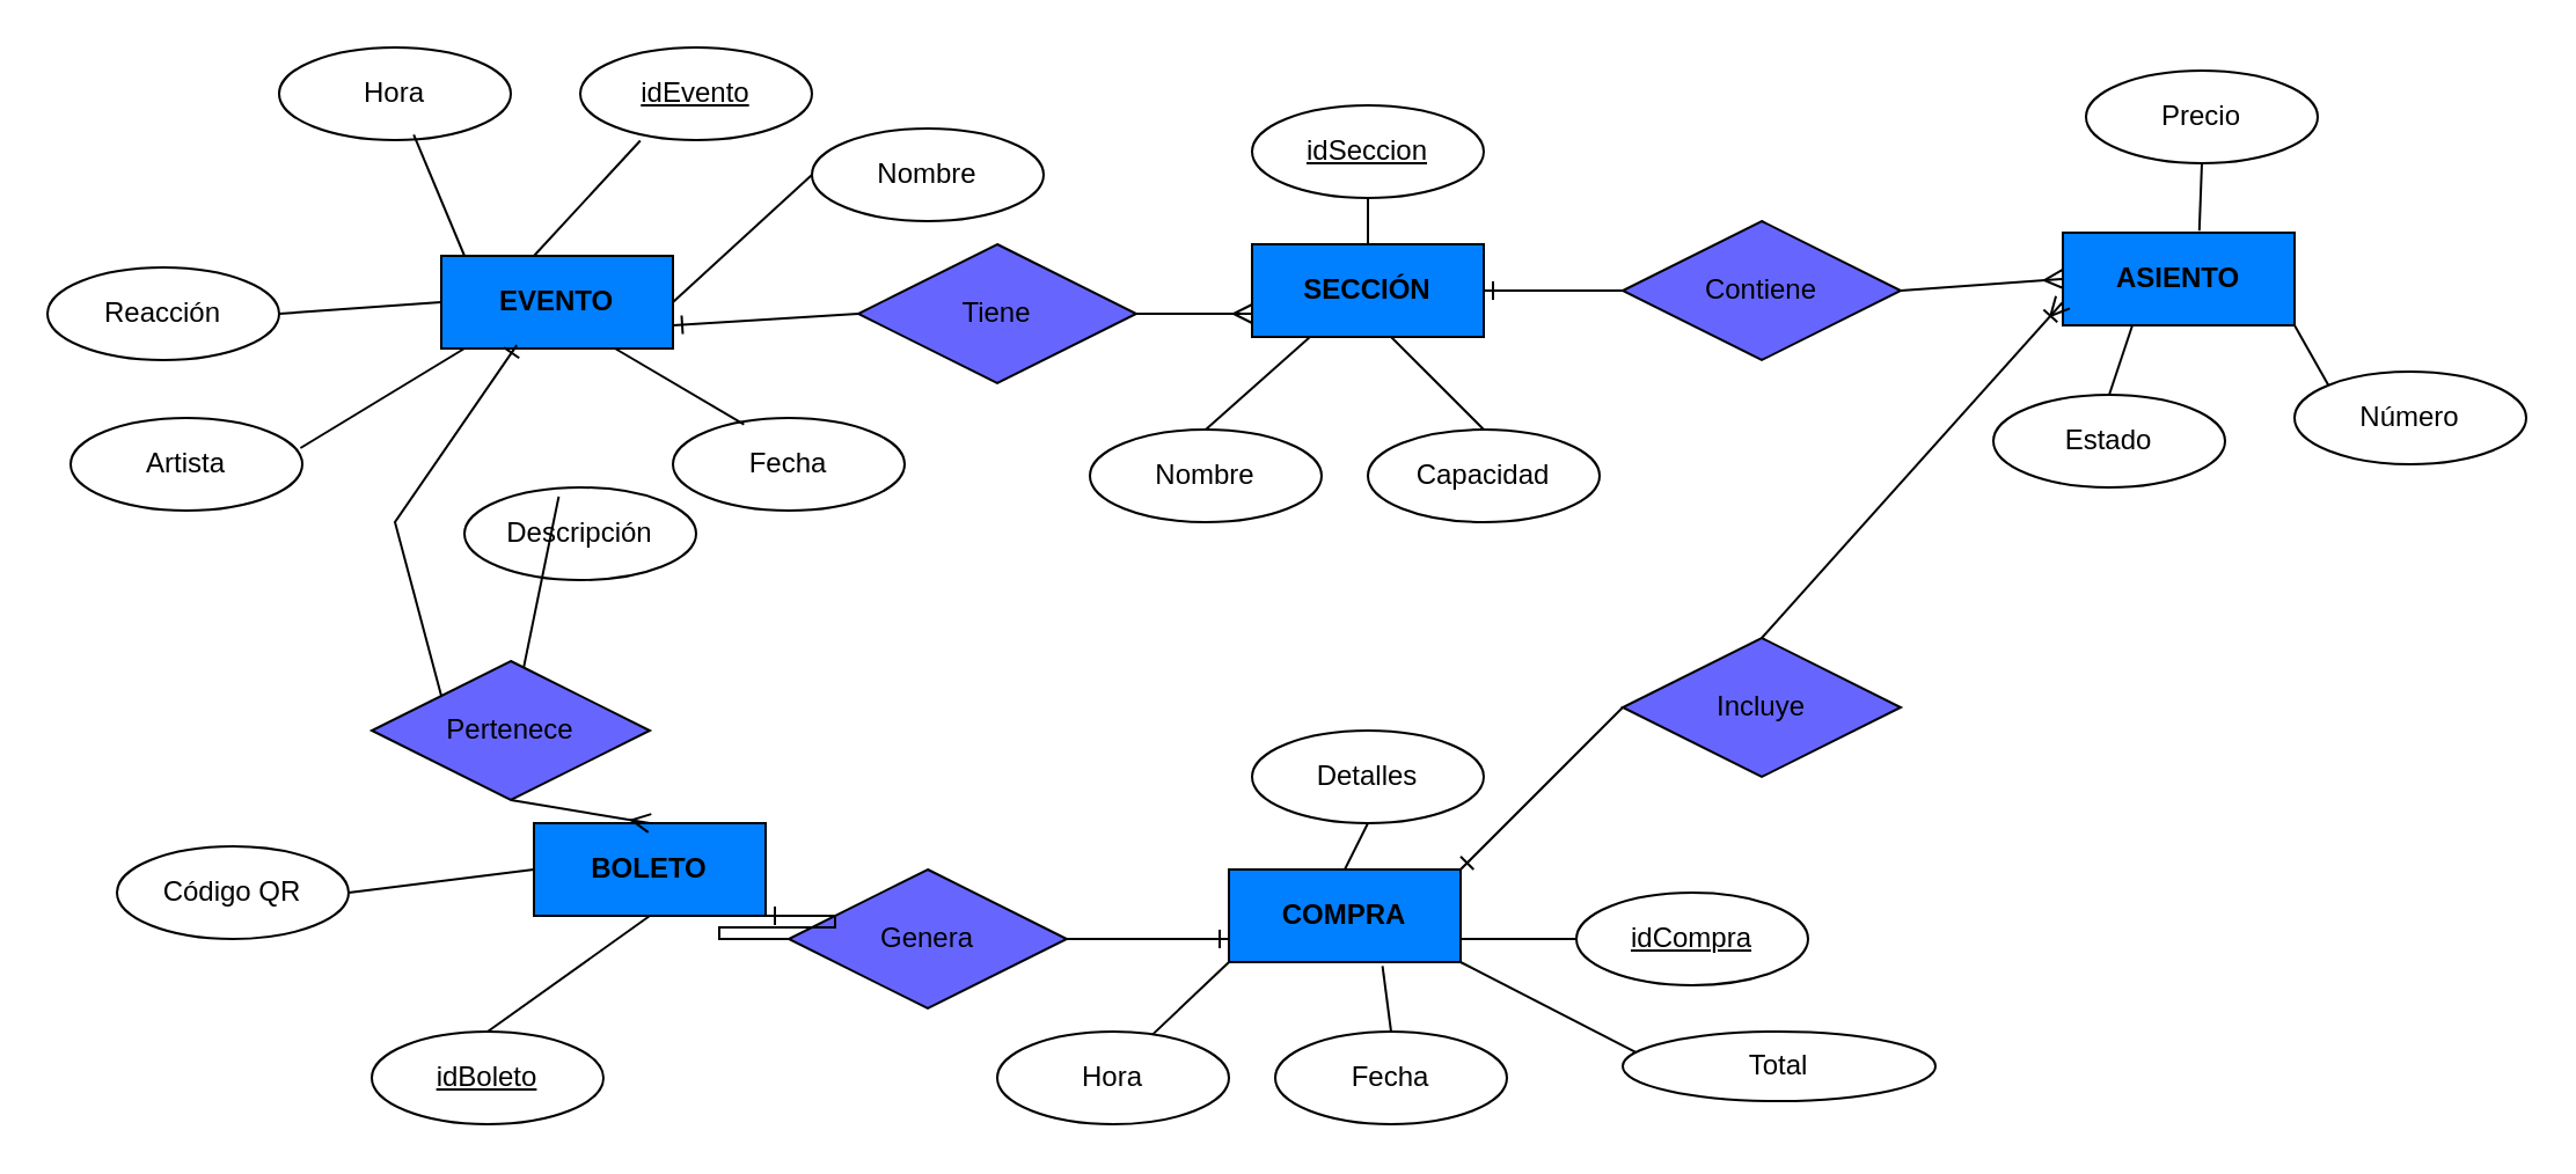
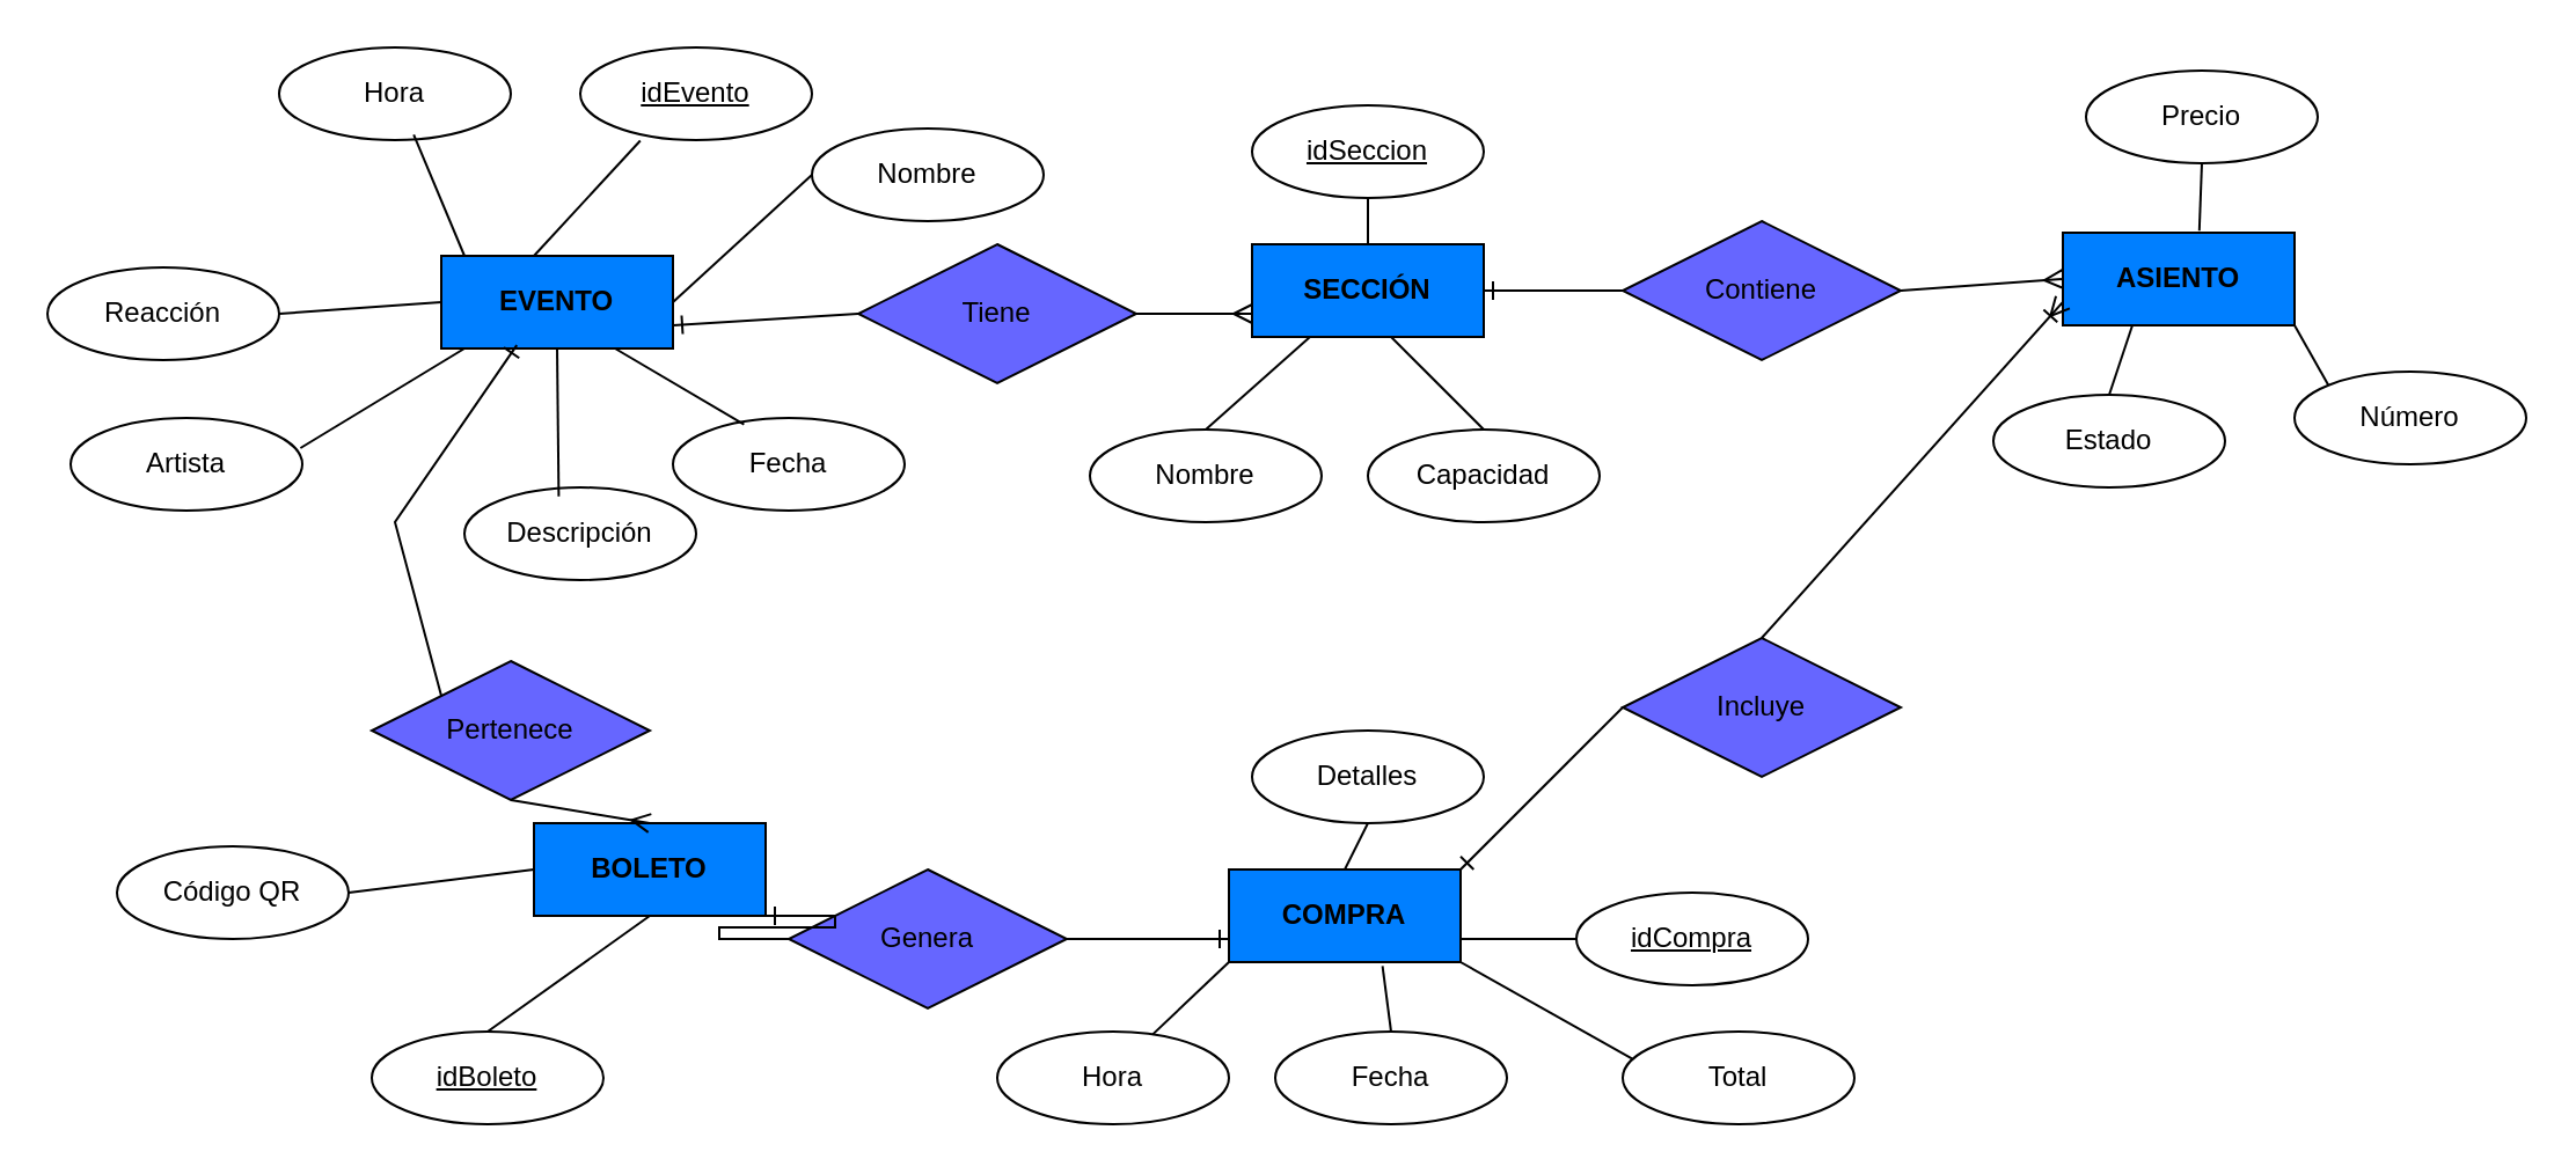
- <mxCell id="20" value="" style="endArrow=none;html=1;rounded=0;exitX=0.407;exitY=0.098;exitDx=0;exitDy=0;exitPerimeter=0;" edge="1" parent="1" source="11" target="54"><mxGeometry width="50" height="50" relative="1" as="geometry"><mxPoint x="480" y="250" as="sourcePoint" /><mxPoint x="530" y="200" as="targetPoint" /></mxGeometry></mxCell>
+ <mxCell id="20" value="" style="endArrow=none;html=1;rounded=0;entryX=0.5;entryY=1;entryDx=0;entryDy=0;exitX=0.407;exitY=0.098;exitDx=0;exitDy=0;exitPerimeter=0;" edge="1" parent="1" source="11" target="2"><mxGeometry width="50" height="50" relative="1" as="geometry"><mxPoint x="480" y="250" as="sourcePoint" /><mxPoint x="530" y="200" as="targetPoint" /></mxGeometry></mxCell>
- <mxCell id="57" value="Total" style="ellipse;whiteSpace=wrap;html=1;align=center;" vertex="1" parent="1"><mxGeometry x="700" y="445" width="135" height="30" as="geometry" /></mxCell>
+ <mxCell id="57" value="Total" style="ellipse;whiteSpace=wrap;html=1;align=center;" vertex="1" parent="1"><mxGeometry x="700" y="445" width="100" height="40" as="geometry" /></mxCell>
